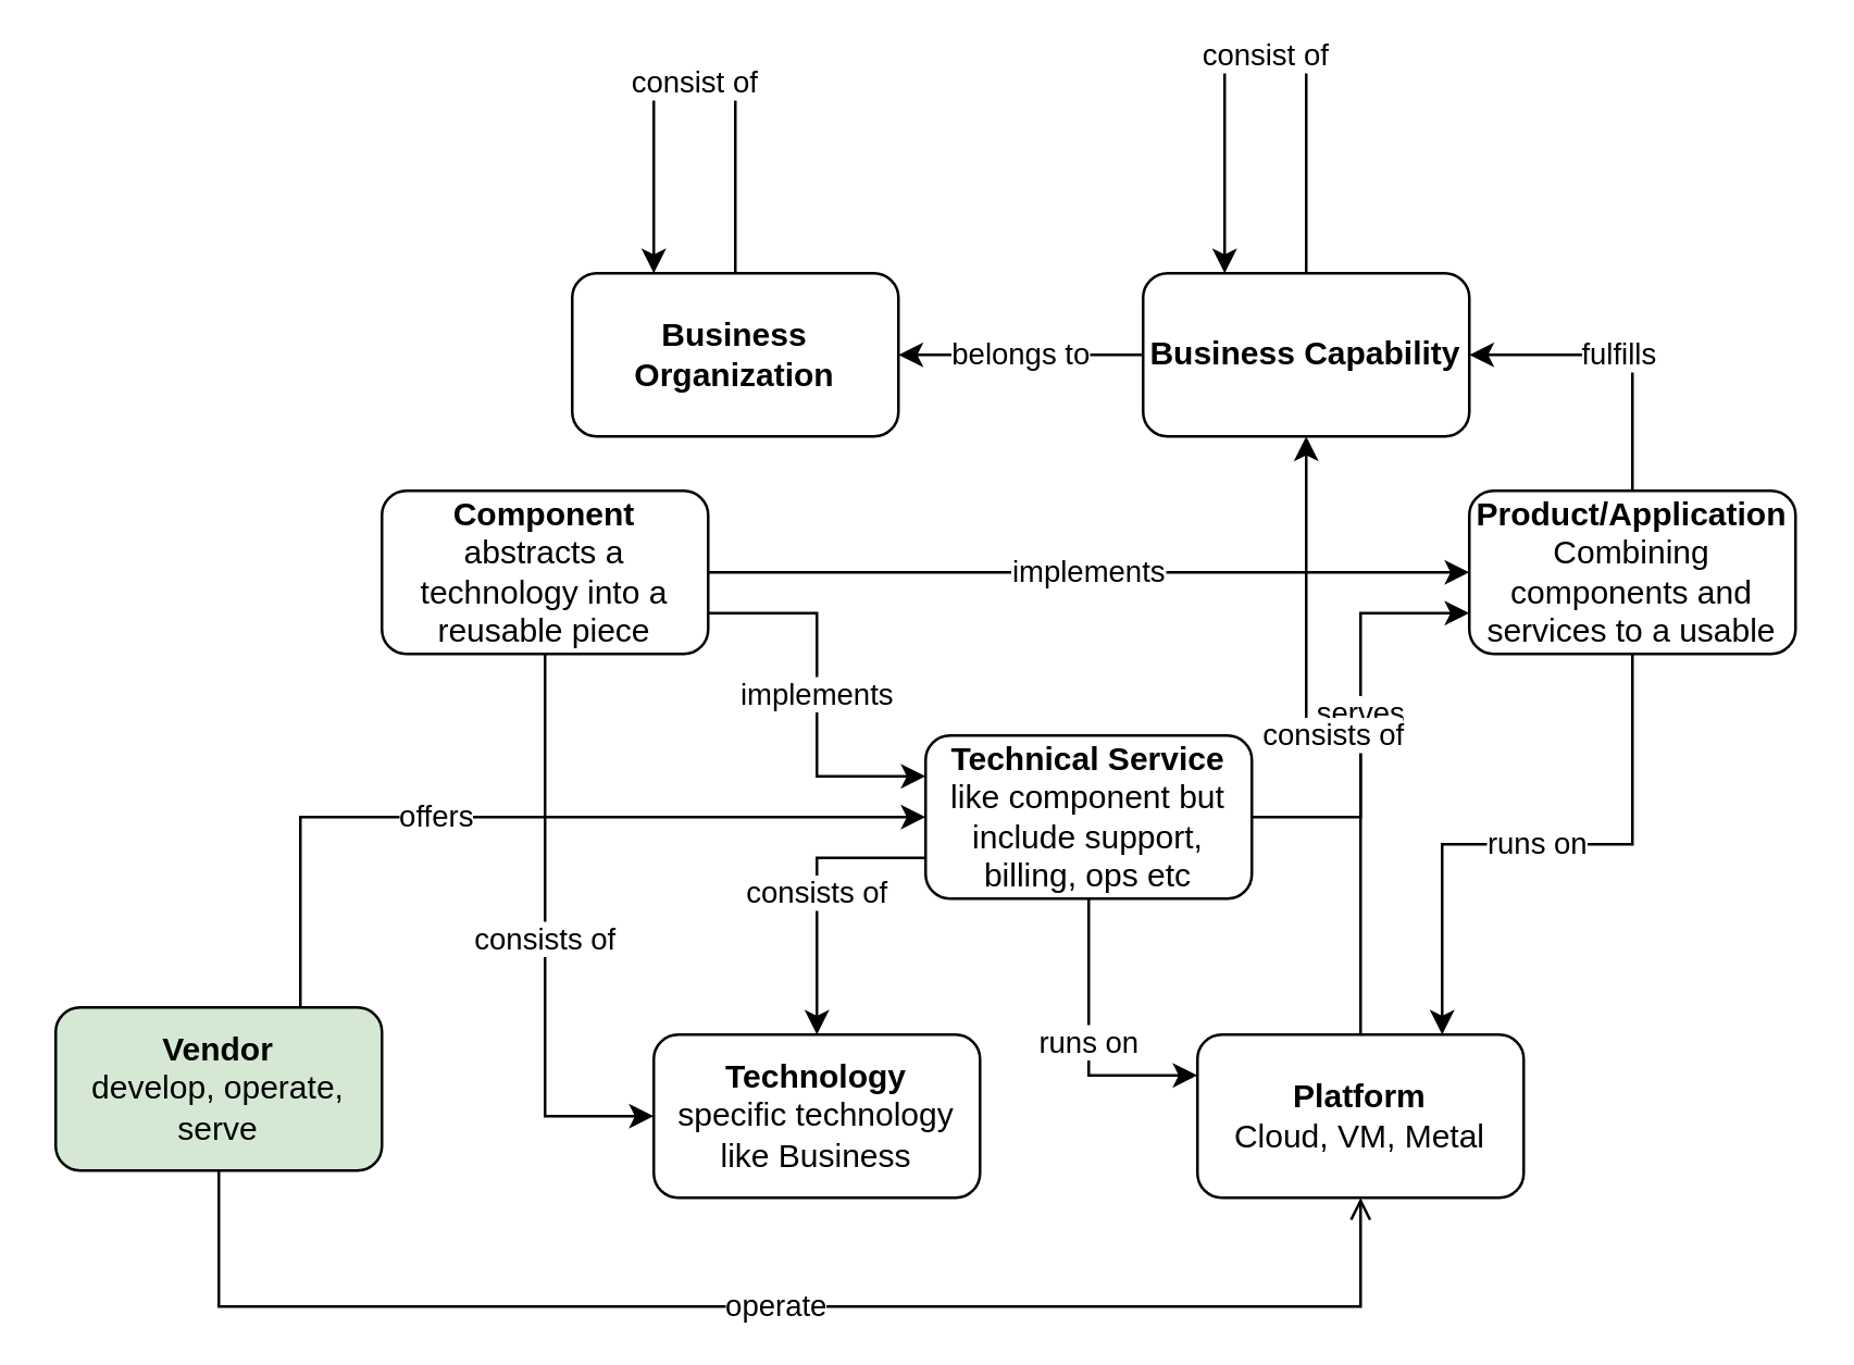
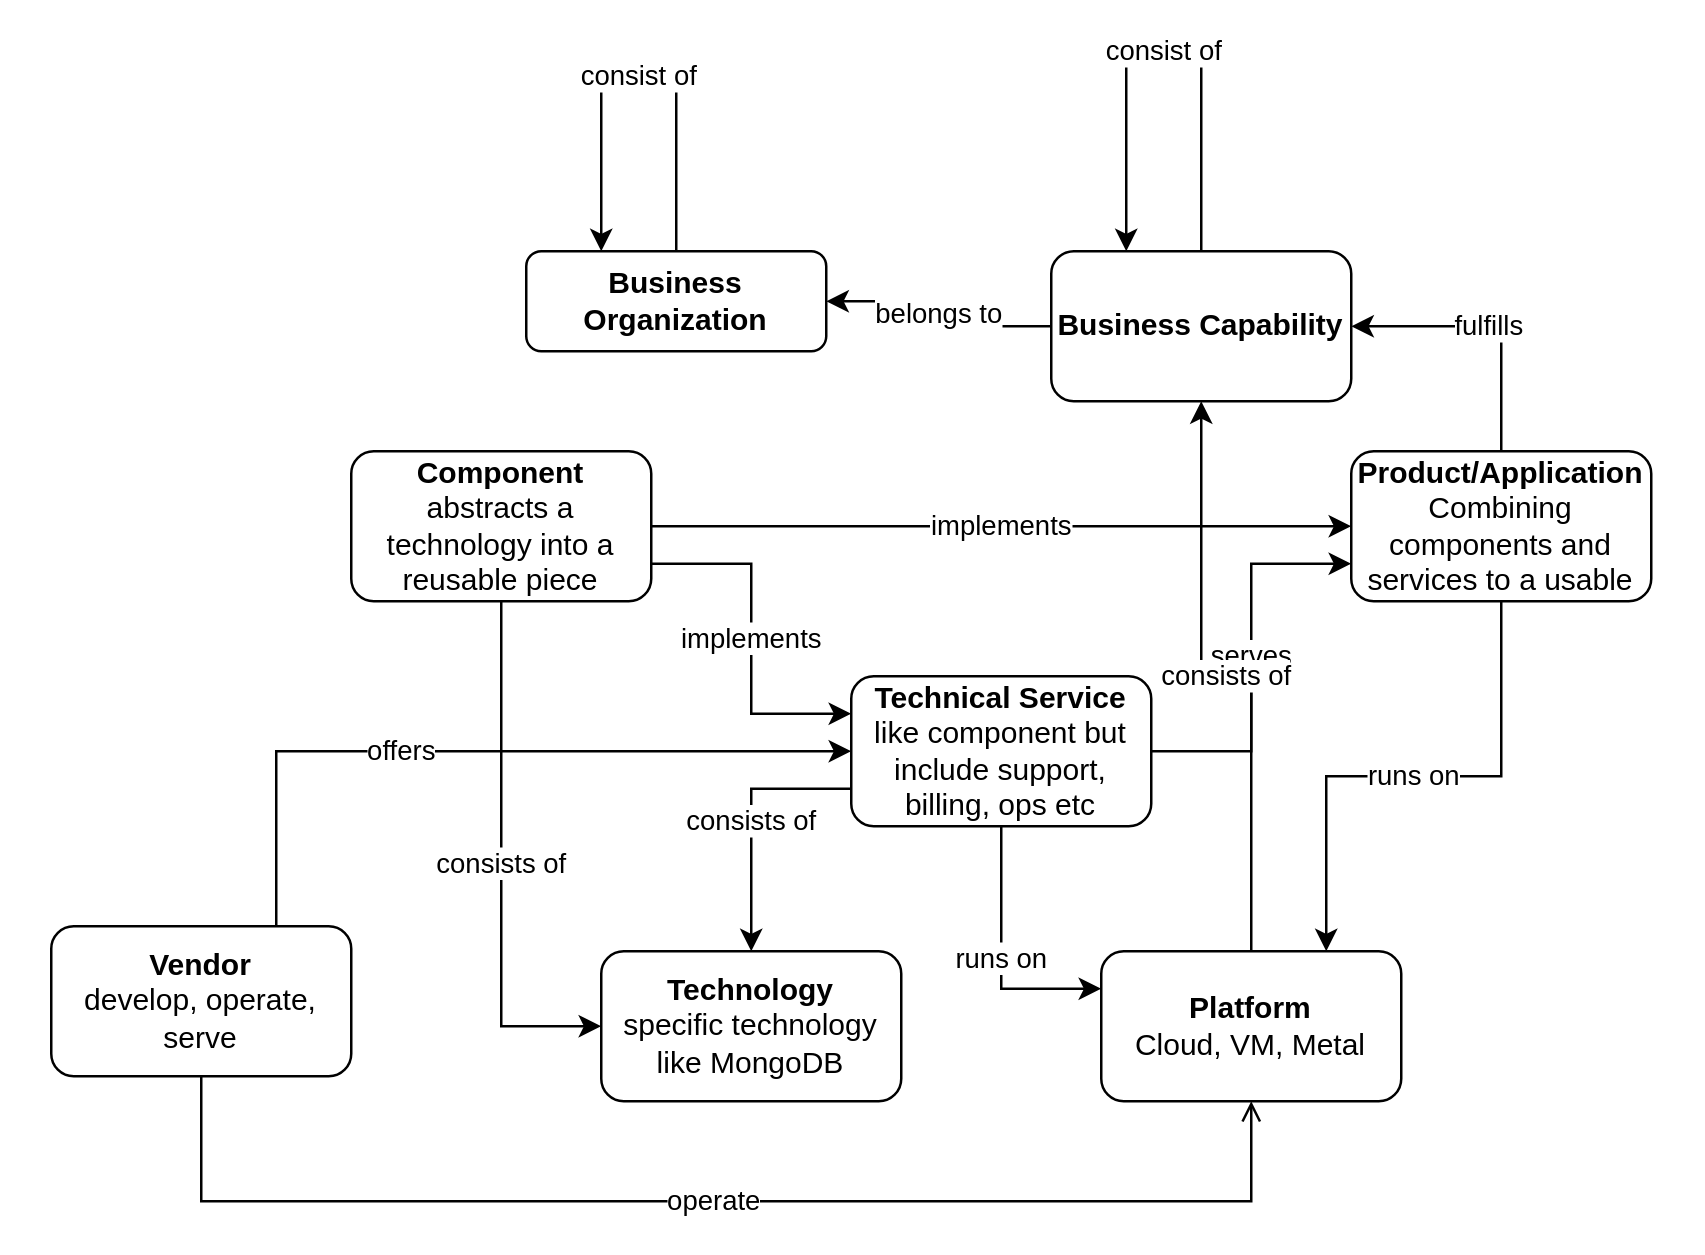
- <mxCell id="20" value="&lt;b&gt;Business Organization&lt;/b&gt;" style="rounded=1;whiteSpace=wrap;html=1;" vertex="1" parent="1"><mxGeometry x="210" y="100" width="120" height="60" as="geometry" /></mxCell>
+ <mxCell id="20" value="&lt;b&gt;Business Organization&lt;/b&gt;" style="rounded=1;whiteSpace=wrap;html=1;" vertex="1" parent="1"><mxGeometry x="210" y="100" width="120" height="40" as="geometry" /></mxCell>
- <mxCell id="23" value="&lt;b&gt;Vendor&lt;br&gt;&lt;/b&gt;develop, operate, serve" style="rounded=1;whiteSpace=wrap;html=1;fillColor=#d5e8d4;" vertex="1" parent="1"><mxGeometry y="370" width="120" height="60" as="geometry" x="20" /></mxCell>
+ <mxCell id="23" value="&lt;b&gt;Vendor&lt;br&gt;&lt;/b&gt;develop, operate, serve" style="rounded=1;whiteSpace=wrap;html=1;" vertex="1" parent="1"><mxGeometry y="370" width="120" height="60" as="geometry" x="20" /></mxCell>
- <mxCell id="2" value="&lt;b&gt;Technology&lt;br&gt;&lt;/b&gt;specific technology like Business" style="rounded=1;whiteSpace=wrap;html=1;" vertex="1" parent="1"><mxGeometry x="240" y="380" width="120" height="60" as="geometry" /></mxCell>
+ <mxCell id="2" value="&lt;b&gt;Technology&lt;br&gt;&lt;/b&gt;specific technology like MongoDB" style="rounded=1;whiteSpace=wrap;html=1;" vertex="1" parent="1"><mxGeometry x="240" y="380" width="120" height="60" as="geometry" /></mxCell>
